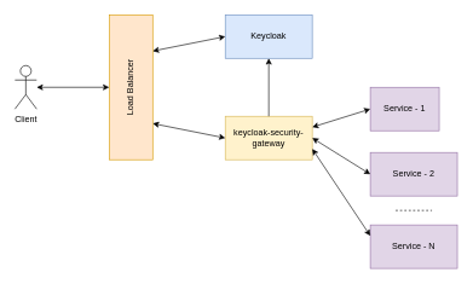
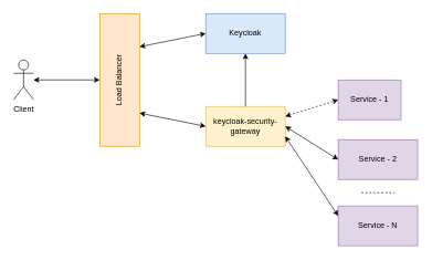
- <mxCell id="12" value="" style="endArrow=classic;startArrow=classic;html=1;entryX=0;entryY=0.5;entryDx=0;entryDy=0;exitX=1;exitY=0.25;exitDx=0;exitDy=0;" edge="1" parent="1" source="5" target="6"><mxGeometry width="50" height="50" relative="1" as="geometry"><mxPoint x="390" y="320" as="sourcePoint" /><mxPoint x="440" y="270" as="targetPoint" /></mxGeometry></mxCell>
+ <mxCell id="12" value="" style="endArrow=classic;startArrow=classic;html=1;entryX=0;entryY=0.5;entryDx=0;entryDy=0;exitX=1;exitY=0.25;exitDx=0;exitDy=0;dashed=1;" edge="1" parent="1" source="5" target="6"><mxGeometry width="50" height="50" relative="1" as="geometry"><mxPoint x="390" y="320" as="sourcePoint" /><mxPoint x="440" y="270" as="targetPoint" /></mxGeometry></mxCell>
